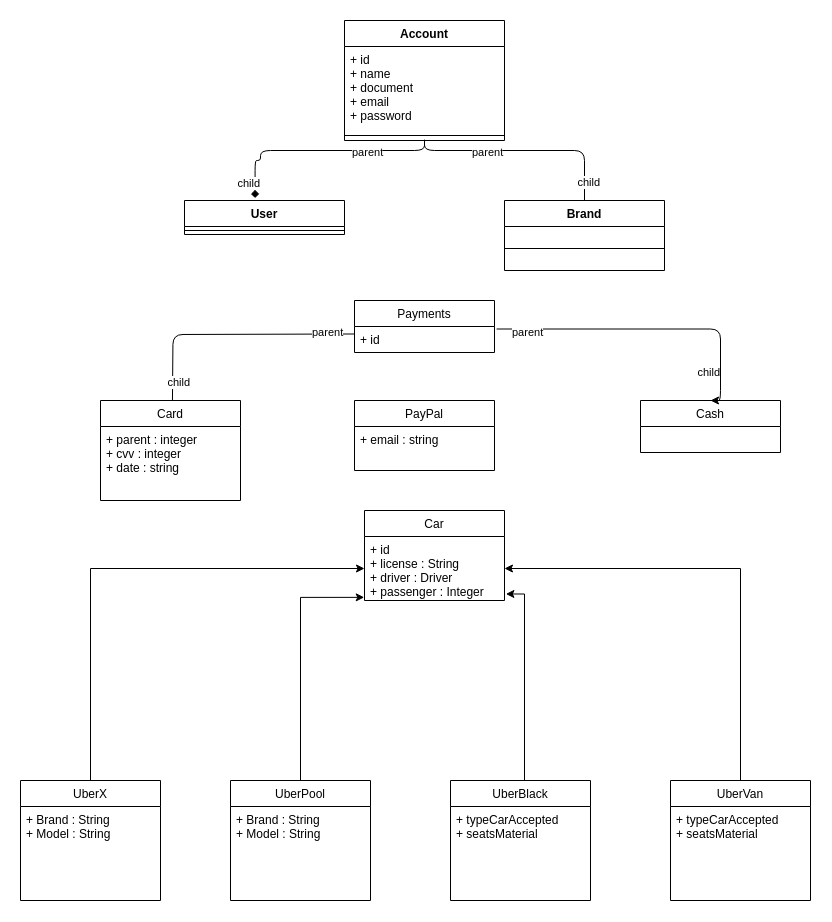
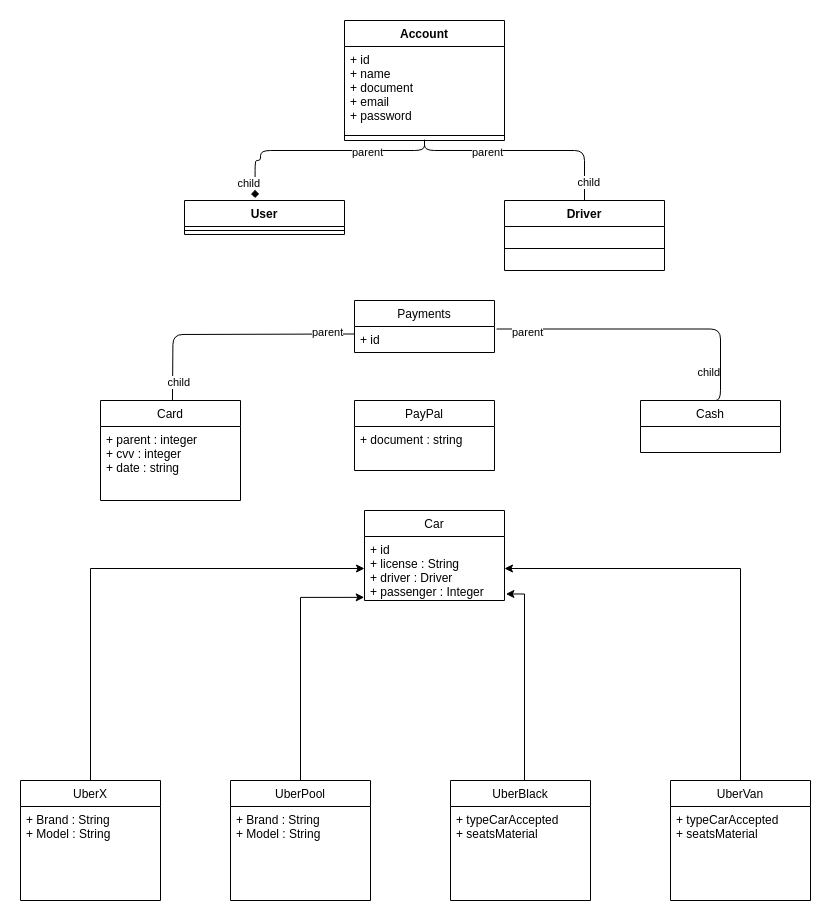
- <mxCell id="10" value="Brand" style="swimlane;fontStyle=1;align=center;verticalAlign=top;childLayout=stackLayout;horizontal=1;startSize=26;horizontalStack=0;resizeParent=1;resizeParentMax=0;resizeLast=0;collapsible=1;marginBottom=0;" vertex="1" parent="1"><mxGeometry x="504" y="200" width="160" height="70" as="geometry" /></mxCell>
+ <mxCell id="10" value="Driver" style="swimlane;fontStyle=1;align=center;verticalAlign=top;childLayout=stackLayout;horizontal=1;startSize=26;horizontalStack=0;resizeParent=1;resizeParentMax=0;resizeLast=0;collapsible=1;marginBottom=0;" vertex="1" parent="1"><mxGeometry x="504" y="200" width="160" height="70" as="geometry" /></mxCell>
- <mxCell id="25" value="" style="endArrow=classic;html=1;edgeStyle=orthogonalEdgeStyle;exitX=1.015;exitY=0.096;exitDx=0;exitDy=0;exitPerimeter=0;entryX=0.5;entryY=0;entryDx=0;entryDy=0;" edge="1" parent="1" source="24" target="19"><mxGeometry relative="1" as="geometry"><mxPoint x="580" y="320" as="sourcePoint" /><mxPoint x="740" y="320" as="targetPoint" /><Array as="points"><mxPoint x="720" y="329" /></Array></mxGeometry></mxCell>
+ <mxCell id="25" value="" style="endArrow=none;html=1;edgeStyle=orthogonalEdgeStyle;exitX=1.015;exitY=0.096;exitDx=0;exitDy=0;exitPerimeter=0;entryX=0.5;entryY=0;entryDx=0;entryDy=0;" edge="1" parent="1" source="24" target="19"><mxGeometry relative="1" as="geometry"><mxPoint x="580" y="320" as="sourcePoint" /><mxPoint x="740" y="320" as="targetPoint" /><Array as="points"><mxPoint x="720" y="329" /></Array></mxGeometry></mxCell>
- <mxCell id="18" value="+ email : string&#10;" style="text;strokeColor=none;fillColor=none;align=left;verticalAlign=top;spacingLeft=4;spacingRight=4;overflow=hidden;rotatable=0;points=[[0,0.5],[1,0.5]];portConstraint=eastwest;" vertex="1" parent="17"><mxGeometry y="26" width="140" height="44" as="geometry" /></mxCell>
+ <mxCell id="18" value="+ document : string&#10;" style="text;strokeColor=none;fillColor=none;align=left;verticalAlign=top;spacingLeft=4;spacingRight=4;overflow=hidden;rotatable=0;points=[[0,0.5],[1,0.5]];portConstraint=eastwest;" vertex="1" parent="17"><mxGeometry y="26" width="140" height="44" as="geometry" /></mxCell>
